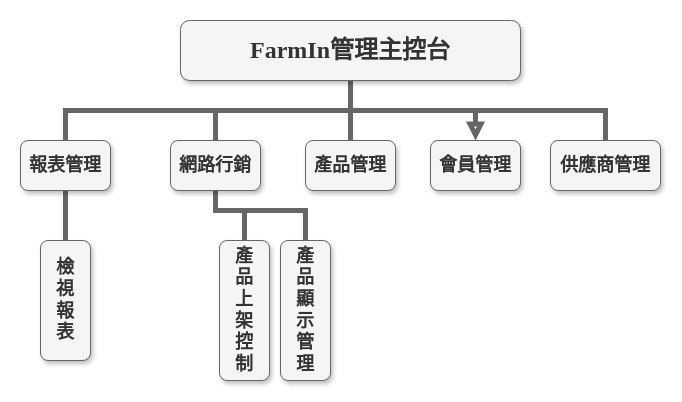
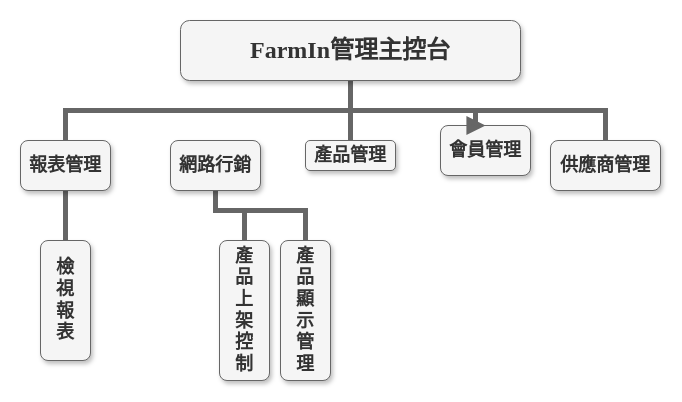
- <mxCell id="10" style="edgeStyle=orthogonalEdgeStyle;rounded=0;orthogonalLoop=1;jettySize=auto;html=1;entryX=0.5;entryY=0;entryDx=0;entryDy=0;endArrow=none;endFill=0;fillColor=#f5f5f5;strokeColor=#666666;strokeWidth=5;" parent="1" source="14" target="17" edge="1"><mxGeometry relative="1" as="geometry"><Array as="points"><mxPoint x="350" y="110" /><mxPoint x="215" y="110" /></Array></mxGeometry></mxCell>
- <mxCell id="8" value="產品管理" style="whiteSpace=wrap;rounded=1;shadow=1;fontStyle=1;fontSize=18;fontFamily=Noto Sans TC;fillColor=#f5f5f5;strokeColor=#666666;fontColor=#333333;" parent="1" vertex="1"><mxGeometry x="305" y="140" width="90" height="50" as="geometry" /></mxCell>
+ <mxCell id="8" value="產品管理" style="whiteSpace=wrap;rounded=1;shadow=1;fontStyle=1;fontSize=18;fontFamily=Noto Sans TC;fillColor=#f5f5f5;strokeColor=#666666;fontColor=#333333;" parent="1" vertex="1"><mxGeometry x="305" y="140" width="90" height="30" as="geometry" /></mxCell>
- <mxCell id="3" value="會員管理" style="whiteSpace=wrap;rounded=1;shadow=1;fontStyle=1;fontSize=18;fontFamily=Noto Sans TC;fillColor=#f5f5f5;strokeColor=#666666;fontColor=#333333;" parent="1" vertex="1"><mxGeometry x="430" y="140" width="90" height="50" as="geometry" /></mxCell>
+ <mxCell id="3" value="會員管理" style="whiteSpace=wrap;rounded=1;shadow=1;fontStyle=1;fontSize=18;fontFamily=Noto Sans TC;fillColor=#f5f5f5;strokeColor=#666666;fontColor=#333333;" parent="1" vertex="1"><mxGeometry x="440" y="125" width="90" height="50" as="geometry" /></mxCell>
